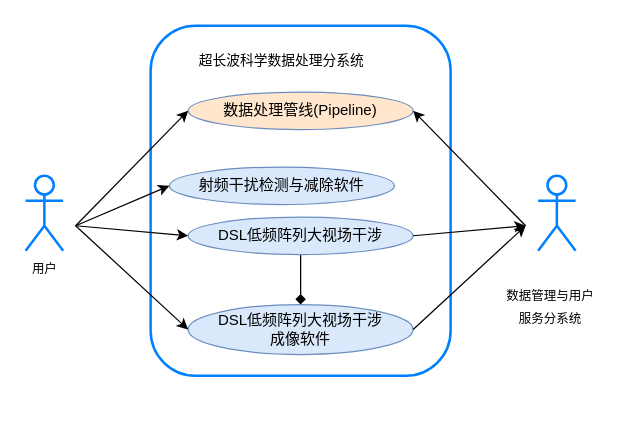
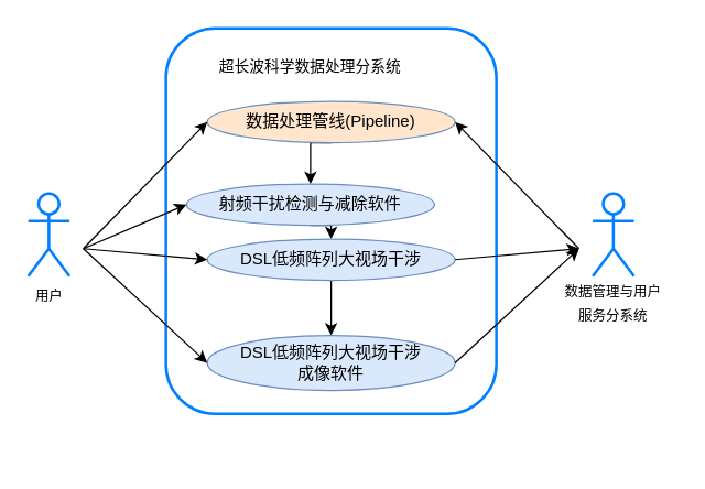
+ <mxCell id="5" style="edgeStyle=orthogonalEdgeStyle;rounded=0;orthogonalLoop=1;jettySize=auto;html=1;exitX=0.5;exitY=1;exitDx=0;exitDy=0;entryX=0.5;entryY=0;entryDx=0;entryDy=0;" edge="1" parent="1" source="6" target="8"><mxGeometry relative="1" as="geometry" /></mxCell>
+ <mxCell id="7" style="edgeStyle=orthogonalEdgeStyle;rounded=0;orthogonalLoop=1;jettySize=auto;html=1;exitX=0.5;exitY=1;exitDx=0;exitDy=0;entryX=0.5;entryY=0;entryDx=0;entryDy=0;" edge="1" parent="1" source="8" target="10"><mxGeometry relative="1" as="geometry" /></mxCell>
- <mxCell id="9" style="edgeStyle=orthogonalEdgeStyle;rounded=0;orthogonalLoop=1;jettySize=auto;html=1;exitX=0.5;exitY=1;exitDx=0;exitDy=0;entryX=0.5;entryY=0;entryDx=0;entryDy=0;endArrow=diamond;" edge="1" parent="1" source="10" target="11"><mxGeometry relative="1" as="geometry" /></mxCell>
+ <mxCell id="9" style="edgeStyle=orthogonalEdgeStyle;rounded=0;orthogonalLoop=1;jettySize=auto;html=1;exitX=0.5;exitY=1;exitDx=0;exitDy=0;entryX=0.5;entryY=0;entryDx=0;entryDy=0;" edge="1" parent="1" source="10" target="11"><mxGeometry relative="1" as="geometry" /></mxCell>
- <mxCell id="14" value="&lt;span style=&quot;text-align: start; font-family: DengXian;&quot; lang=&quot;ZH-CN&quot;&gt;&lt;font style=&quot;font-size: 10px;&quot;&gt;数据管理与用户&lt;/font&gt;&lt;/span&gt;&lt;div&gt;&lt;span style=&quot;text-align: start; font-family: DengXian;&quot; lang=&quot;ZH-CN&quot;&gt;&lt;font style=&quot;font-size: 10px;&quot;&gt;服务分系统&lt;/font&gt;&lt;/span&gt;&lt;span style=&quot;font-size: medium; text-align: start;&quot;&gt;&lt;/span&gt;&lt;/div&gt;" style="text;html=1;align=center;verticalAlign=middle;whiteSpace=wrap;rounded=0;" vertex="1" parent="1"><mxGeometry x="395" y="230" width="90" height="30" as="geometry" /></mxCell>
+ <mxCell id="14" value="&lt;span style=&quot;text-align: start; font-family: DengXian;&quot; lang=&quot;ZH-CN&quot;&gt;&lt;font style=&quot;font-size: 10px;&quot;&gt;数据管理与用户&lt;/font&gt;&lt;/span&gt;&lt;div&gt;&lt;span style=&quot;text-align: start; font-family: DengXian;&quot; lang=&quot;ZH-CN&quot;&gt;&lt;font style=&quot;font-size: 10px;&quot;&gt;服务分系统&lt;/font&gt;&lt;/span&gt;&lt;span style=&quot;font-size: medium; text-align: start;&quot;&gt;&lt;/span&gt;&lt;/div&gt;" style="text;html=1;align=center;verticalAlign=middle;whiteSpace=wrap;rounded=0;" vertex="1" parent="1"><mxGeometry x="400" y="205" width="90" height="30" as="geometry" /></mxCell>
